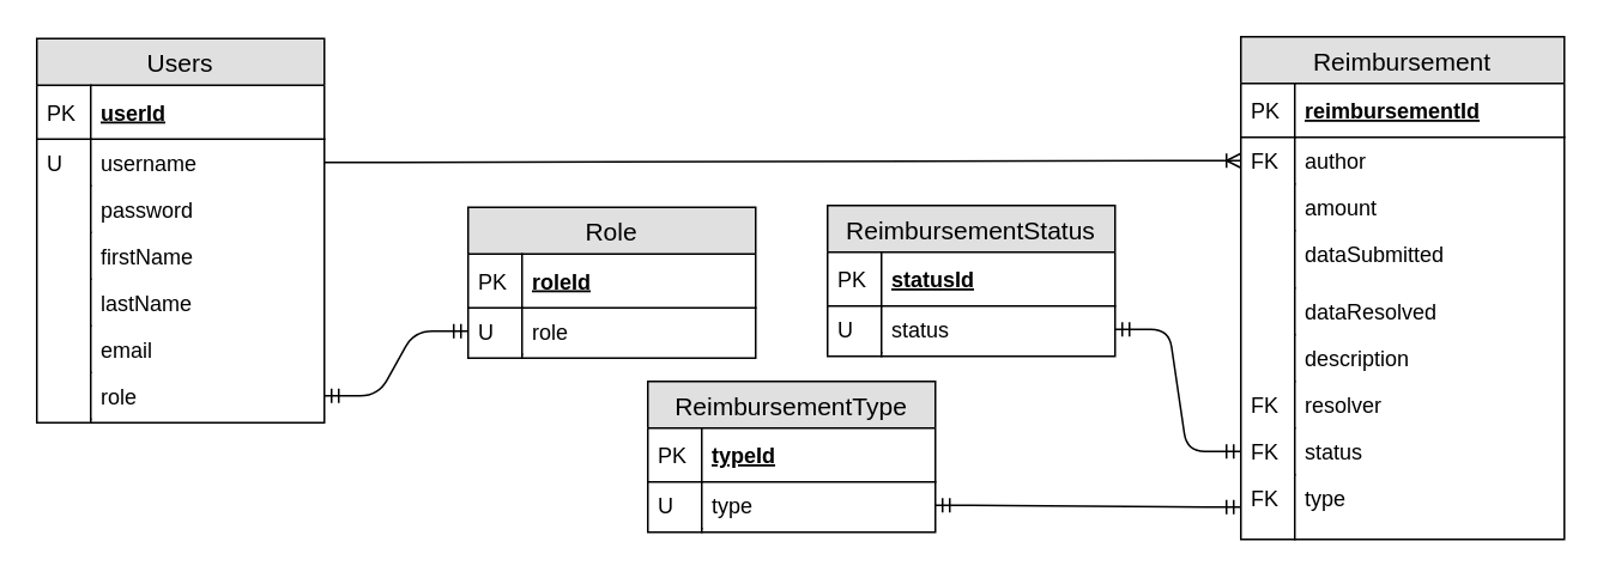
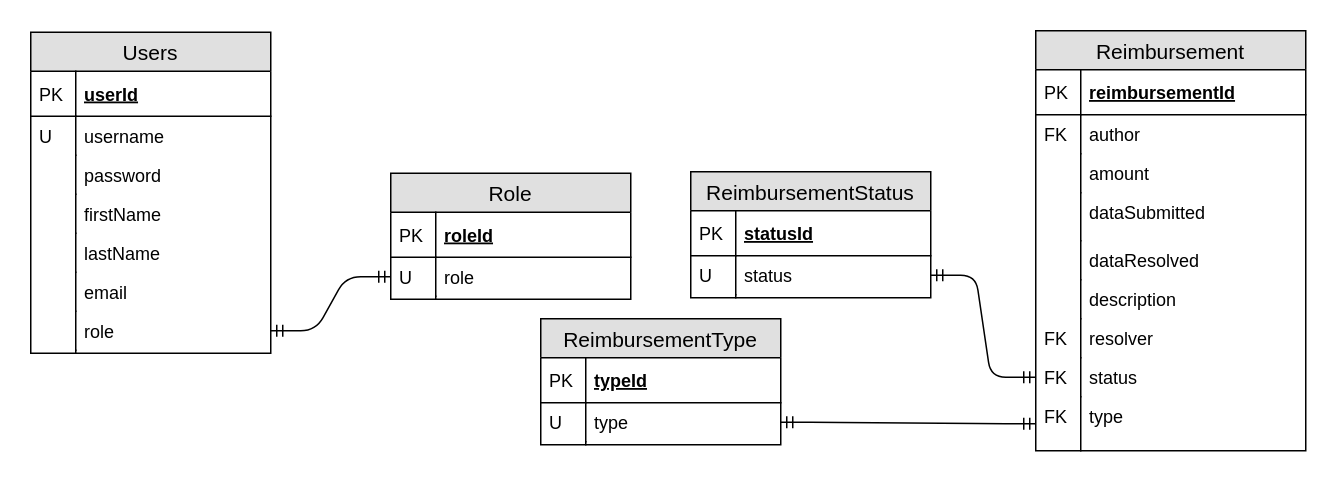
- <mxCell id="55" value="" style="edgeStyle=entityRelationEdgeStyle;fontSize=12;html=1;endArrow=ERoneToMany;entryX=0;entryY=0.5;entryDx=0;entryDy=0;exitX=1;exitY=0.5;exitDx=0;exitDy=0;" edge="1" parent="1" source="5" target="22"><mxGeometry width="100" height="100" relative="1" as="geometry"><mxPoint x="40" y="430" as="sourcePoint" /><mxPoint x="140" y="330" as="targetPoint" /></mxGeometry></mxCell>
